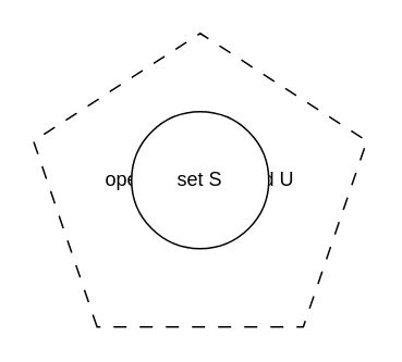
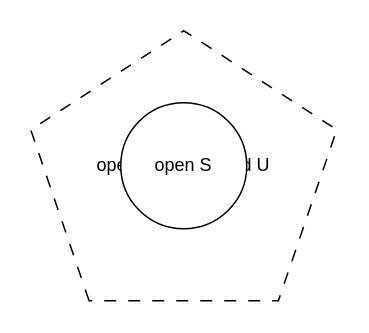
- <mxCell id="3" value="set S" style="ellipse;whiteSpace=wrap;html=1;aspect=fixed;" vertex="1" parent="1"><mxGeometry x="80" y="68" width="84" height="84" as="geometry" /></mxCell>
+ <mxCell id="3" value="open S" style="ellipse;whiteSpace=wrap;html=1;aspect=fixed;" vertex="1" parent="1"><mxGeometry x="80" y="68" width="84" height="84" as="geometry" /></mxCell>
